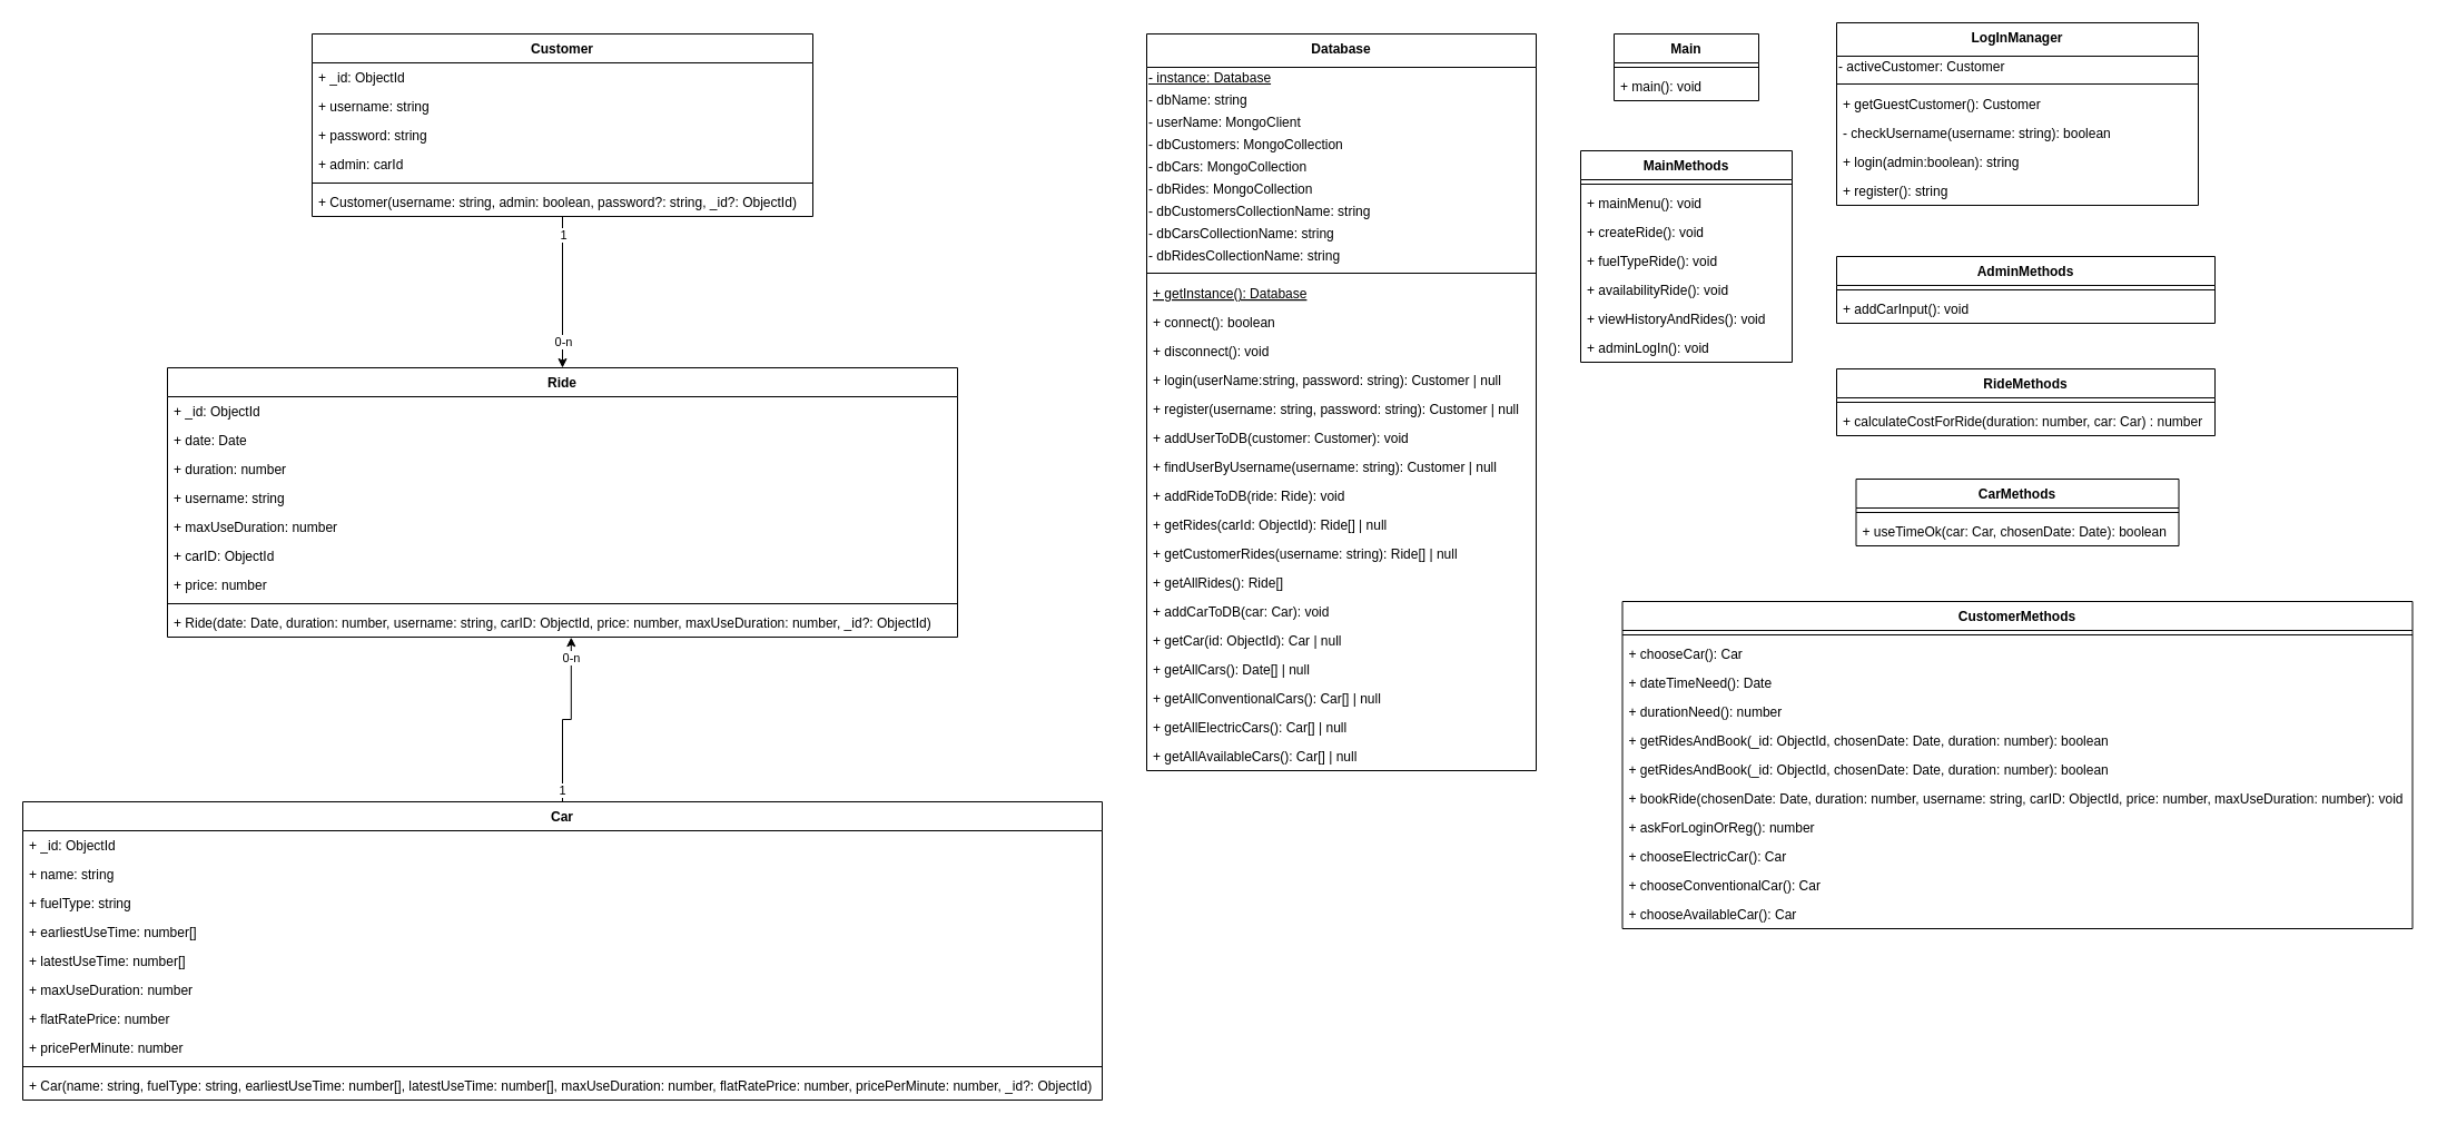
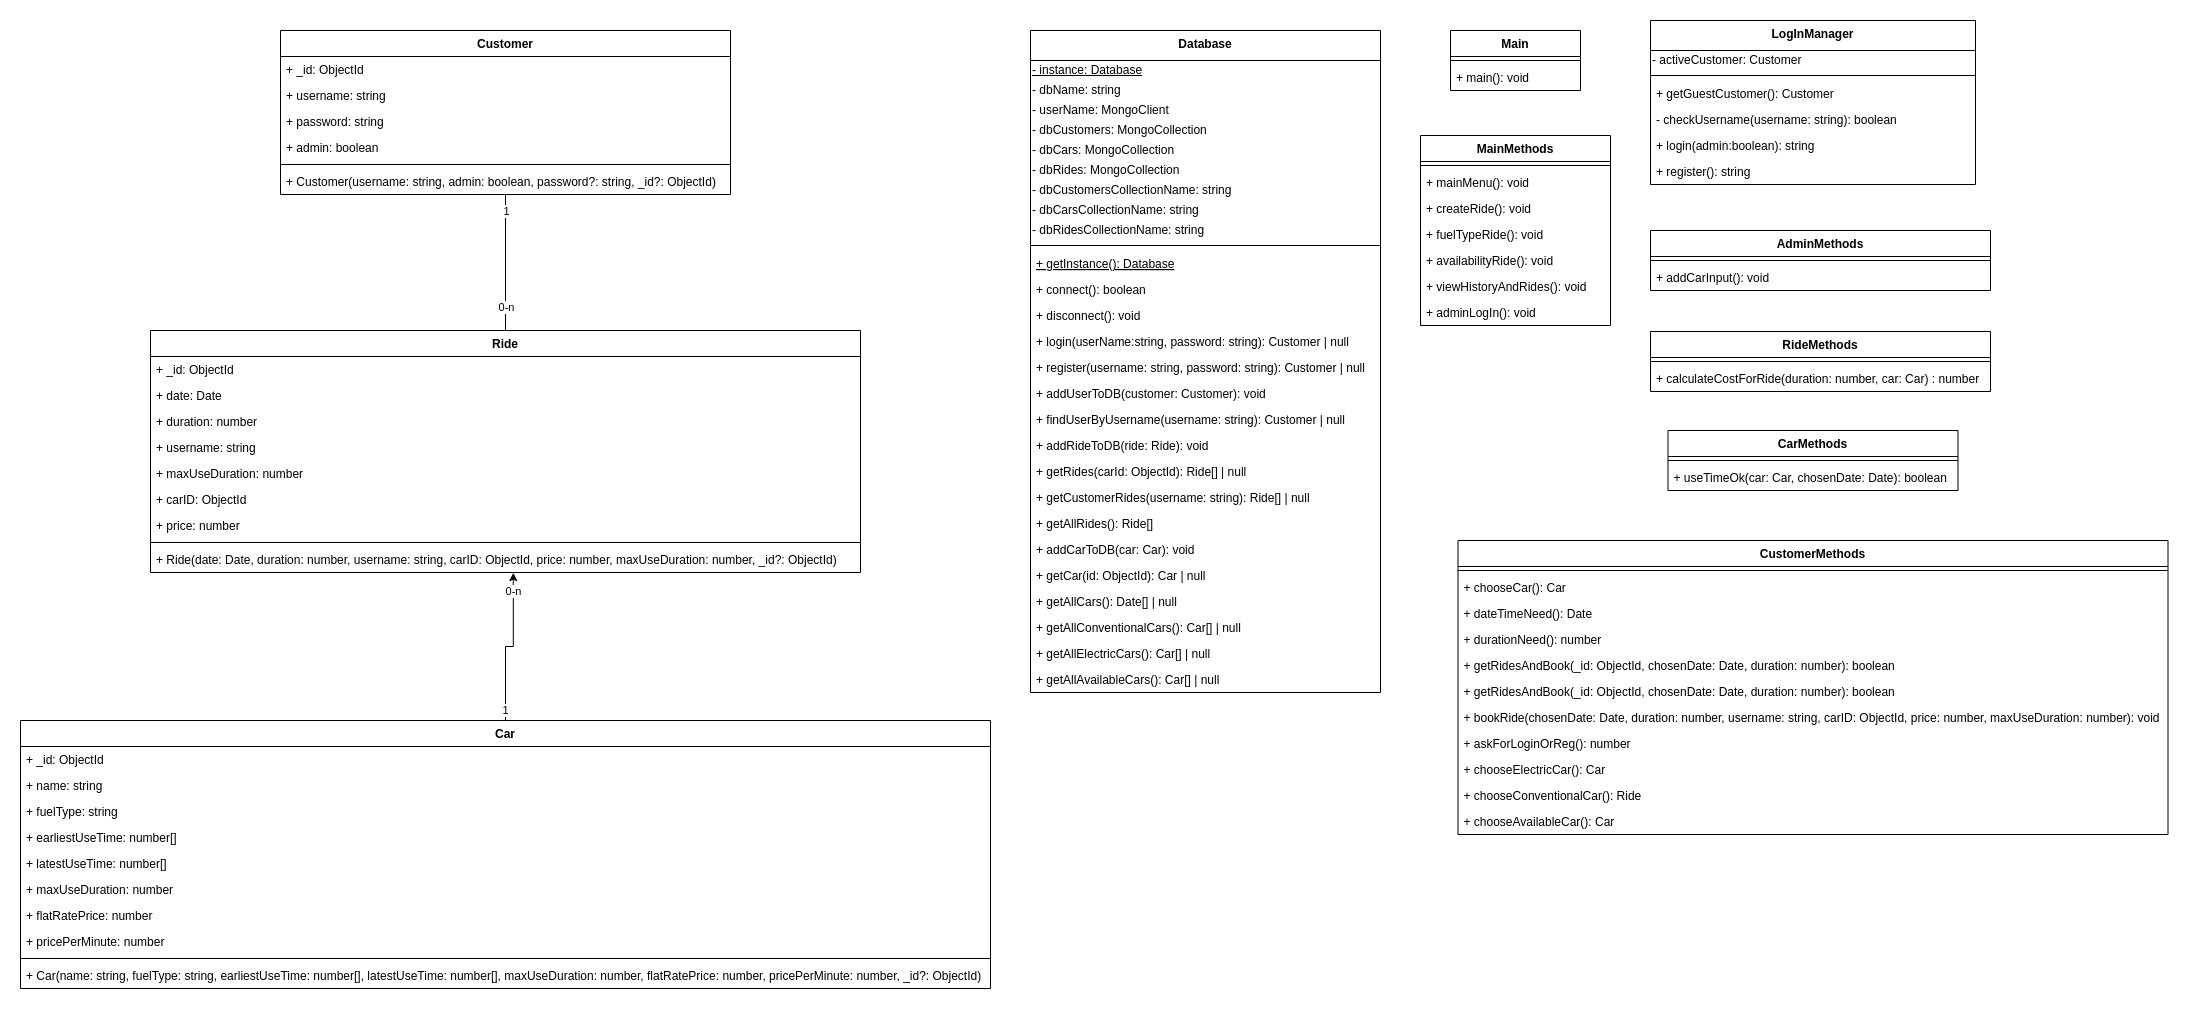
- <mxCell id="29" value="+ admin: carId" style="text;strokeColor=none;fillColor=none;align=left;verticalAlign=top;spacingLeft=4;spacingRight=4;overflow=hidden;rotatable=0;points=[[0,0.5],[1,0.5]];portConstraint=eastwest;" vertex="1" parent="25"><mxGeometry y="104" width="450" height="26" as="geometry" /></mxCell>
+ <mxCell id="29" value="+ admin: boolean" style="text;strokeColor=none;fillColor=none;align=left;verticalAlign=top;spacingLeft=4;spacingRight=4;overflow=hidden;rotatable=0;points=[[0,0.5],[1,0.5]];portConstraint=eastwest;" vertex="1" parent="25"><mxGeometry y="104" width="450" height="26" as="geometry" /></mxCell>
- <mxCell id="22" style="edgeStyle=orthogonalEdgeStyle;rounded=0;orthogonalLoop=1;jettySize=auto;html=1;entryX=0.5;entryY=0;entryDx=0;entryDy=0;fontColor=#000000;" edge="1" parent="1" source="25" target="12"><mxGeometry relative="1" as="geometry" /></mxCell>
+ <mxCell id="22" style="edgeStyle=orthogonalEdgeStyle;rounded=0;orthogonalLoop=1;jettySize=auto;html=1;entryX=0.5;entryY=0;entryDx=0;entryDy=0;fontColor=#000000;endArrow=none;" edge="1" parent="1" source="25" target="12"><mxGeometry relative="1" as="geometry" /></mxCell>
- <mxCell id="56" value="+ chooseConventionalCar(): Car" style="text;strokeColor=none;fillColor=none;align=left;verticalAlign=top;spacingLeft=4;spacingRight=4;overflow=hidden;rotatable=0;points=[[0,0.5],[1,0.5]];portConstraint=eastwest;labelBackgroundColor=none;" vertex="1" parent="46"><mxGeometry y="242" width="710" height="26" as="geometry" /></mxCell>
+ <mxCell id="56" value="+ chooseConventionalCar(): Ride" style="text;strokeColor=none;fillColor=none;align=left;verticalAlign=top;spacingLeft=4;spacingRight=4;overflow=hidden;rotatable=0;points=[[0,0.5],[1,0.5]];portConstraint=eastwest;labelBackgroundColor=none;" vertex="1" parent="46"><mxGeometry y="242" width="710" height="26" as="geometry" /></mxCell>
